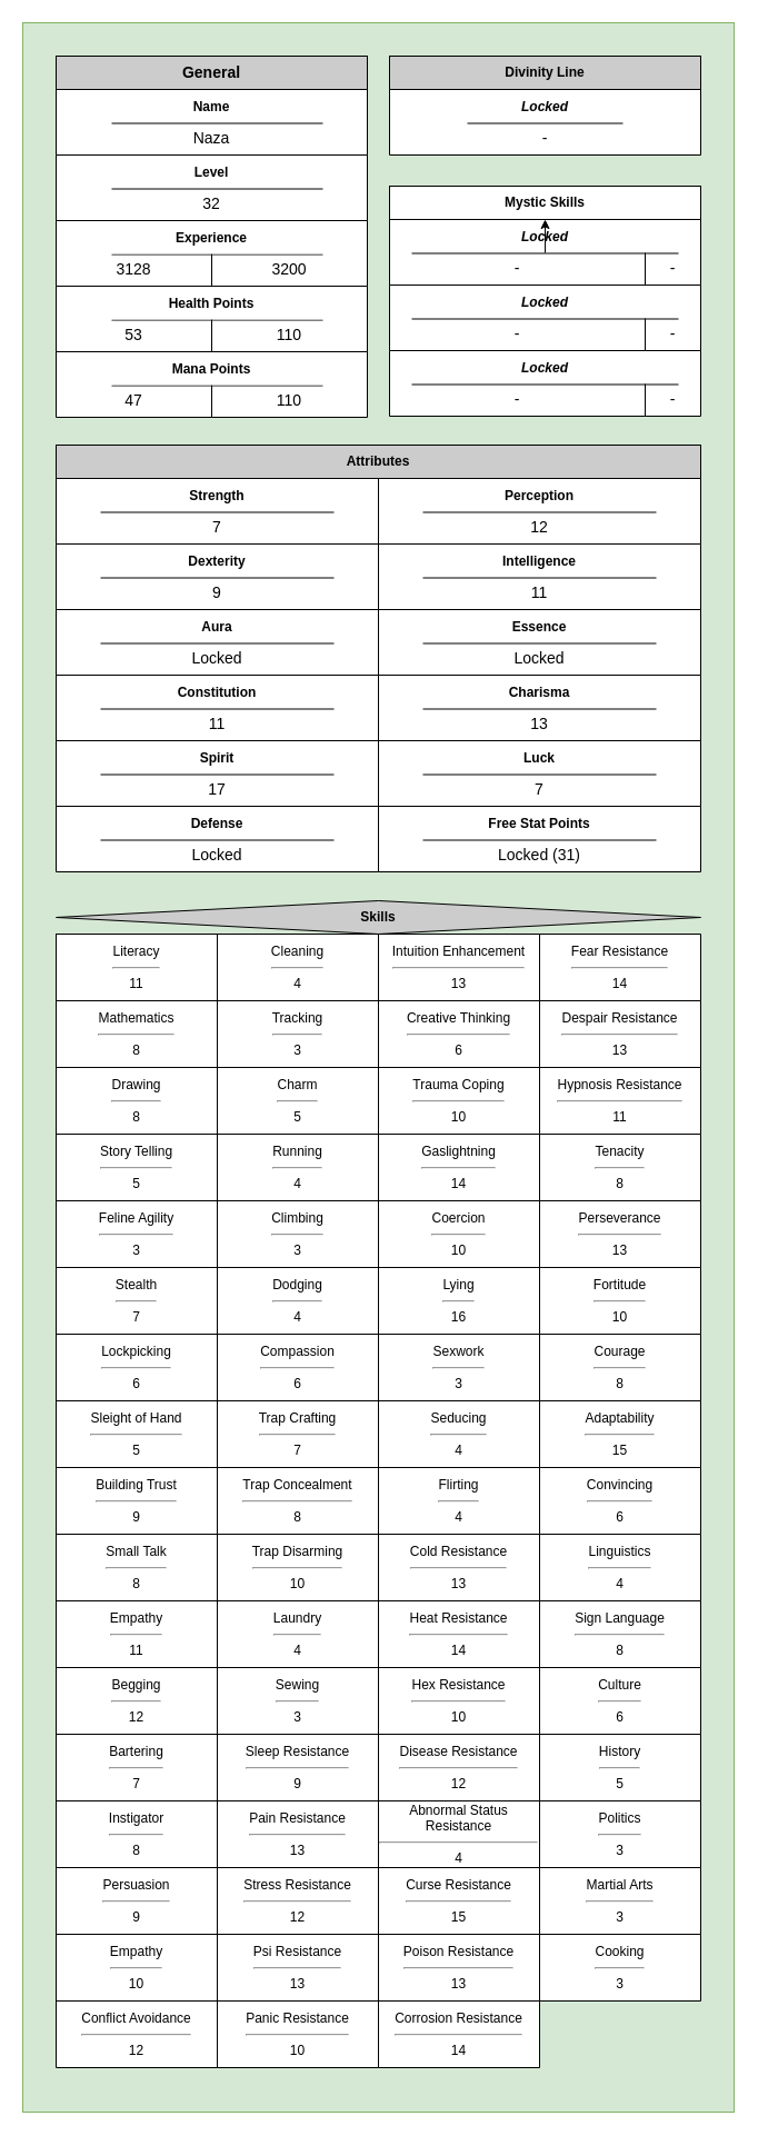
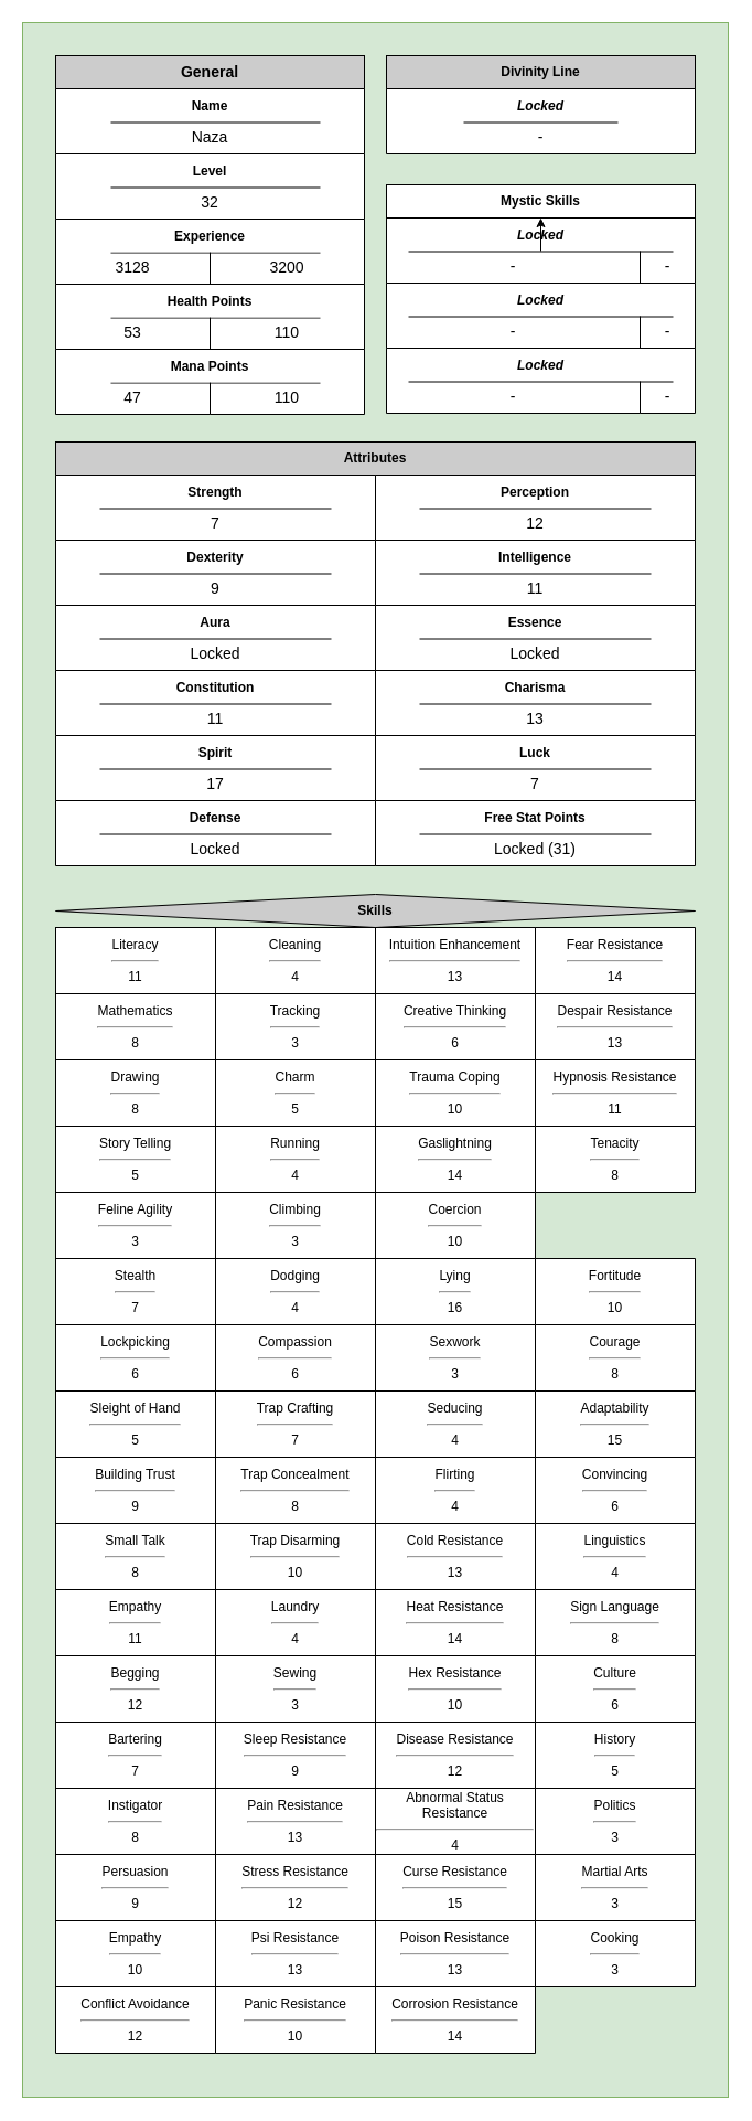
- <mxCell id="125" value="Perseverance&lt;hr&gt;13" style="shape=partialRectangle;whiteSpace=wrap;html=1;shadow=0;comic=0;pointerEvents=1;strokeColor=#000000;strokeWidth=1;fontFamily=Helvetica;fontSize=12;fillColor=#FFFFFF;fontColor=#000000;" vertex="1" parent="1"><mxGeometry x="485" y="1080" width="145" height="60" as="geometry" /></mxCell>
